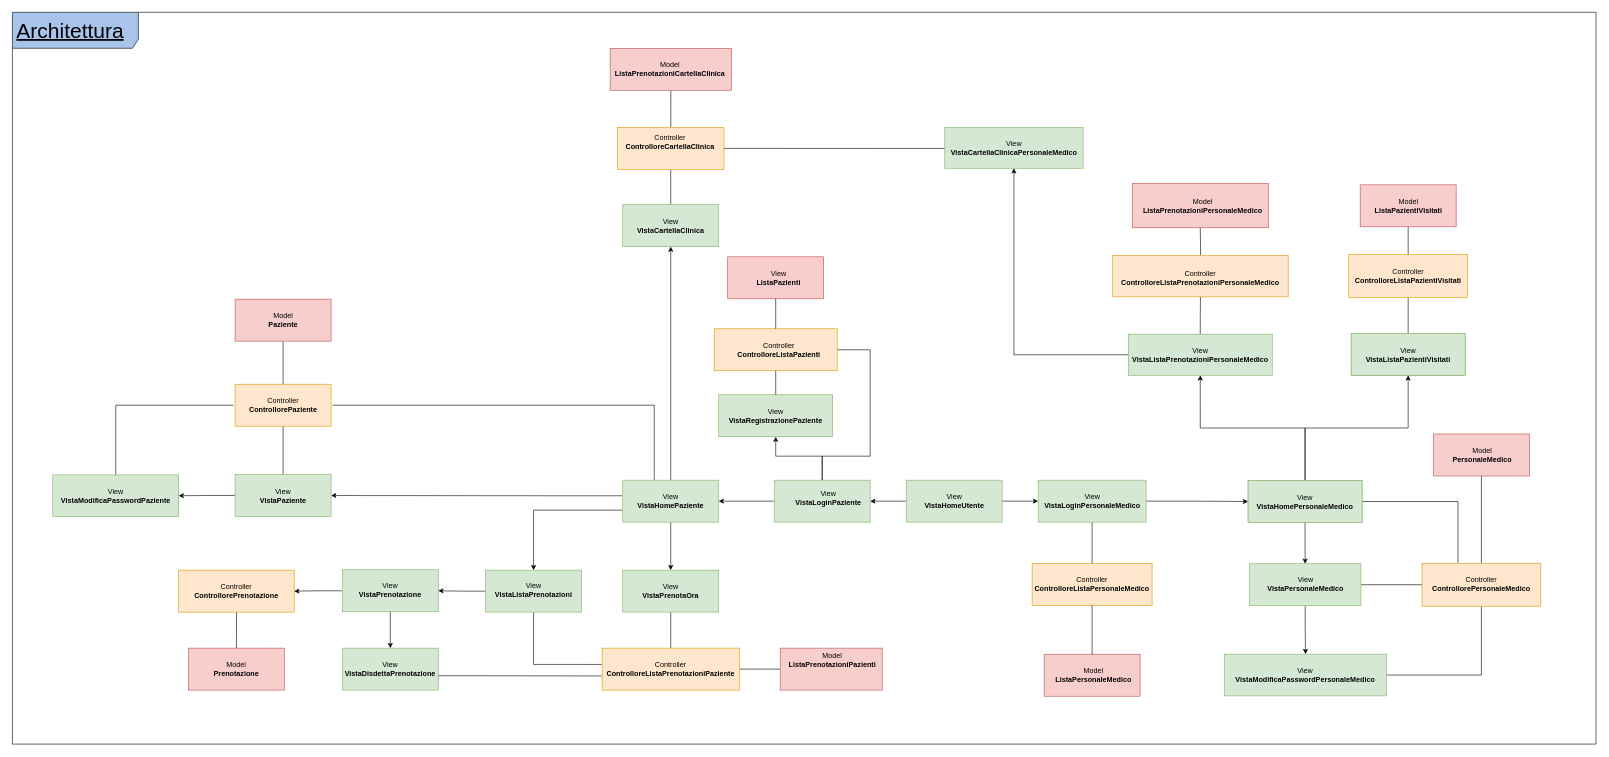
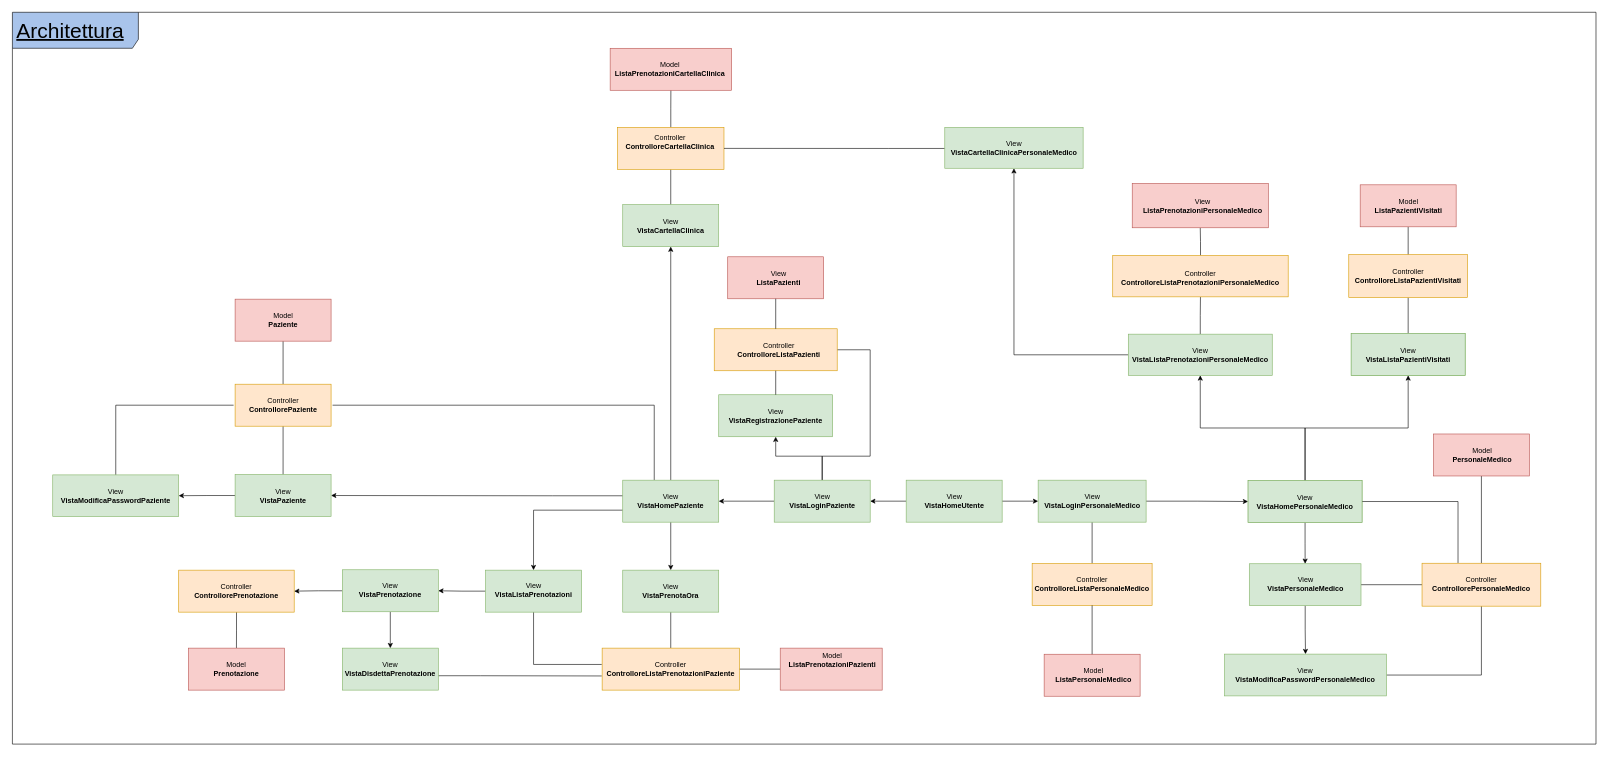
- <mxCell id="108" value="Model&lt;br&gt;&lt;b&gt;ListaPrenotazioniPersonaleMedico&lt;/b&gt;" style="text;html=1;strokeColor=none;fillColor=none;align=center;verticalAlign=middle;whiteSpace=wrap;rounded=0;" vertex="1" parent="1"><mxGeometry x="1957.47" y="323.24" width="95" height="38.75" as="geometry" /></mxCell>
+ <mxCell id="108" value="View&lt;br&gt;&lt;b&gt;ListaPrenotazioniPersonaleMedico&lt;/b&gt;" style="text;html=1;strokeColor=none;fillColor=none;align=center;verticalAlign=middle;whiteSpace=wrap;rounded=0;" vertex="1" parent="1"><mxGeometry x="1957.47" y="323.24" width="95" height="38.75" as="geometry" /></mxCell>
- <mxCell id="14" value="View&lt;br&gt;&lt;b&gt;VistaLoginPaziente&lt;/b&gt;" style="text;html=1;strokeColor=none;fillColor=none;align=center;verticalAlign=middle;whiteSpace=wrap;rounded=0;" vertex="1" parent="1"><mxGeometry x="1322.5" y="806.25" width="115" height="47.5" as="geometry" /></mxCell>
+ <mxCell id="14" value="View&lt;br&gt;&lt;b&gt;VistaLoginPaziente&lt;/b&gt;" style="text;html=1;strokeColor=none;fillColor=none;align=center;verticalAlign=middle;whiteSpace=wrap;rounded=0;" vertex="1" parent="1"><mxGeometry x="1312.5" y="811.25" width="115" height="47.5" as="geometry" /></mxCell>
